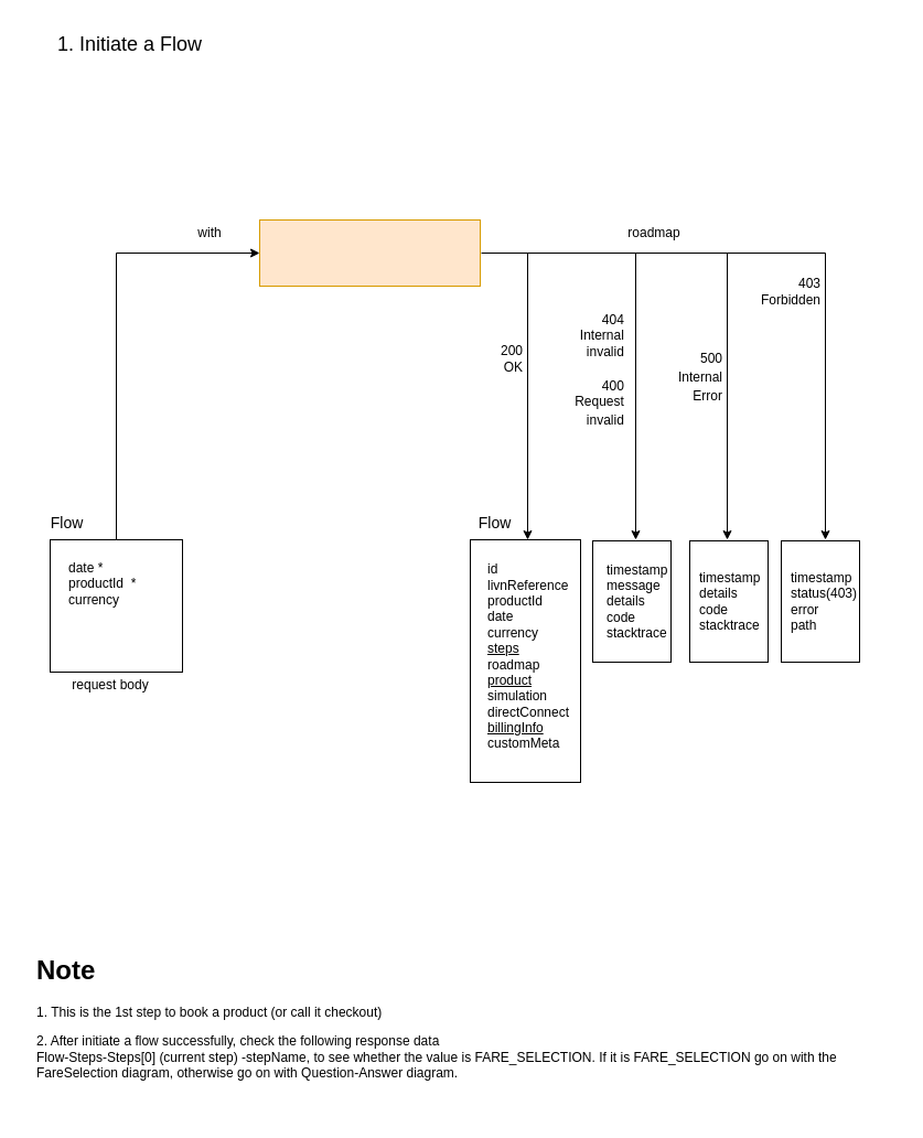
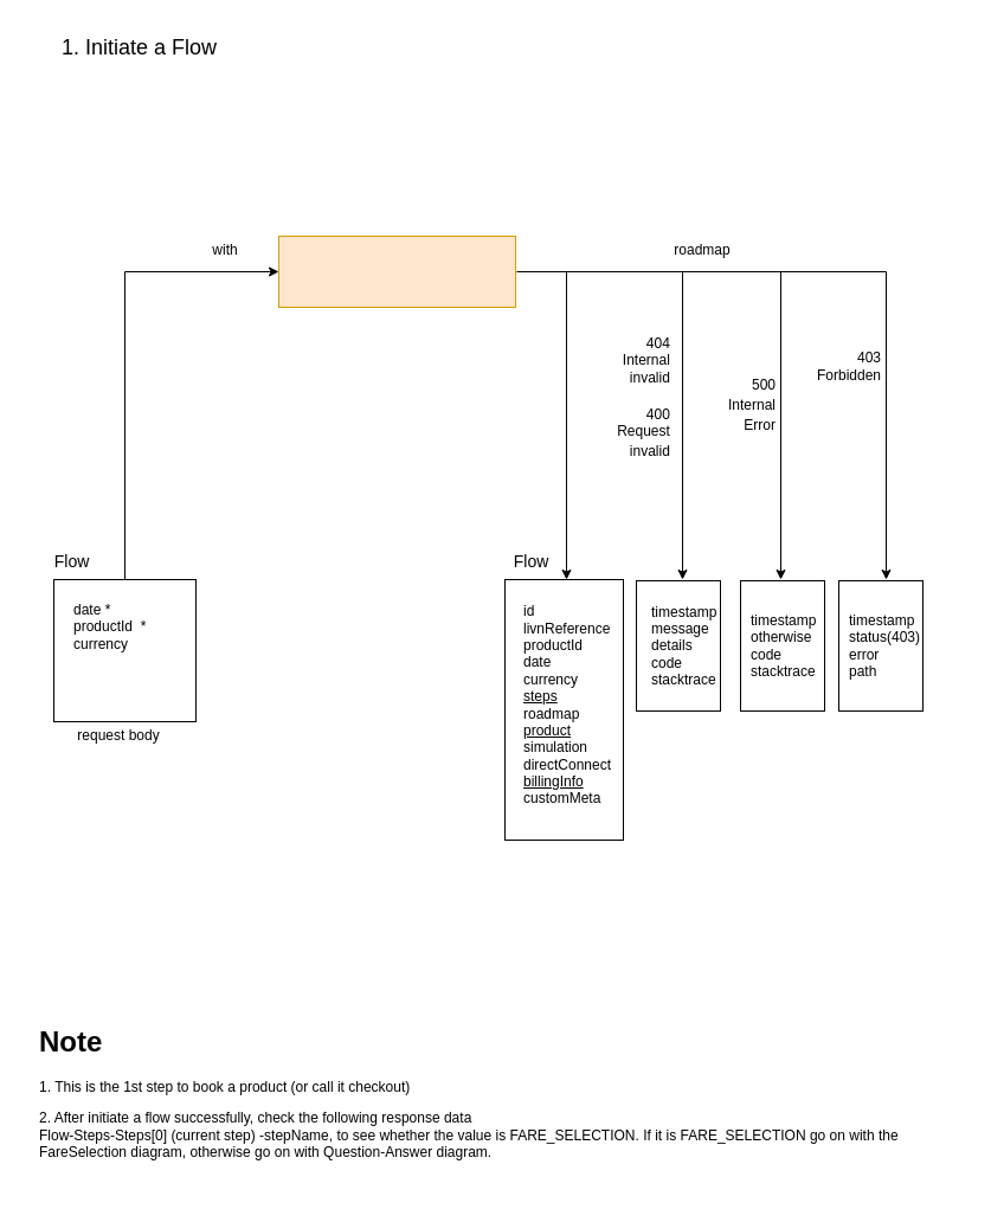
- <mxCell id="26" value="&lt;div&gt;403&lt;/div&gt;&lt;div&gt;Forbidden&lt;/div&gt;" style="text;html=1;align=right;verticalAlign=middle;resizable=0;points=[];autosize=1;strokeColor=none;fillColor=none;fontSize=12;" vertex="1" parent="1"><mxGeometry x="664.5" y="244" width="80" height="40" as="geometry" /></mxCell>
+ <mxCell id="26" value="&lt;div&gt;403&lt;/div&gt;&lt;div&gt;Forbidden&lt;/div&gt;" style="text;html=1;align=right;verticalAlign=middle;resizable=0;points=[];autosize=1;strokeColor=none;fillColor=none;fontSize=12;" vertex="1" parent="1"><mxGeometry x="664.5" y="289" width="80" height="40" as="geometry" /></mxCell>
- <mxCell id="14" value="&lt;div style=&quot;&quot;&gt;&lt;span style=&quot;font-size: 12px; background-color: initial;&quot;&gt;200&lt;/span&gt;&lt;/div&gt;&lt;font style=&quot;font-size: 12px;&quot;&gt;&lt;div style=&quot;&quot;&gt;&lt;span style=&quot;background-color: initial;&quot;&gt;OK&lt;/span&gt;&lt;/div&gt;&lt;/font&gt;" style="text;html=1;align=right;verticalAlign=middle;resizable=0;points=[];autosize=1;strokeColor=none;fillColor=none;fontSize=14;" vertex="1" parent="1"><mxGeometry x="434.5" y="304" width="40" height="40" as="geometry" /></mxCell>
- <mxCell id="23" value="&lt;div&gt;timestamp&lt;/div&gt;&lt;div&gt;details&lt;/div&gt;&lt;div&gt;code&lt;/div&gt;&lt;div&gt;stacktrace&lt;/div&gt;" style="text;html=1;strokeColor=none;fillColor=none;align=left;verticalAlign=middle;whiteSpace=wrap;rounded=0;fontSize=12;" vertex="1" parent="1"><mxGeometry x="632" y="499" width="45.5" height="91" as="geometry" /></mxCell>
+ <mxCell id="23" value="&lt;div&gt;timestamp&lt;/div&gt;&lt;div&gt;otherwise&lt;/div&gt;&lt;div&gt;code&lt;/div&gt;&lt;div&gt;stacktrace&lt;/div&gt;" style="text;html=1;strokeColor=none;fillColor=none;align=left;verticalAlign=middle;whiteSpace=wrap;rounded=0;fontSize=12;" vertex="1" parent="1"><mxGeometry x="632" y="499" width="45.5" height="91" as="geometry" /></mxCell>
